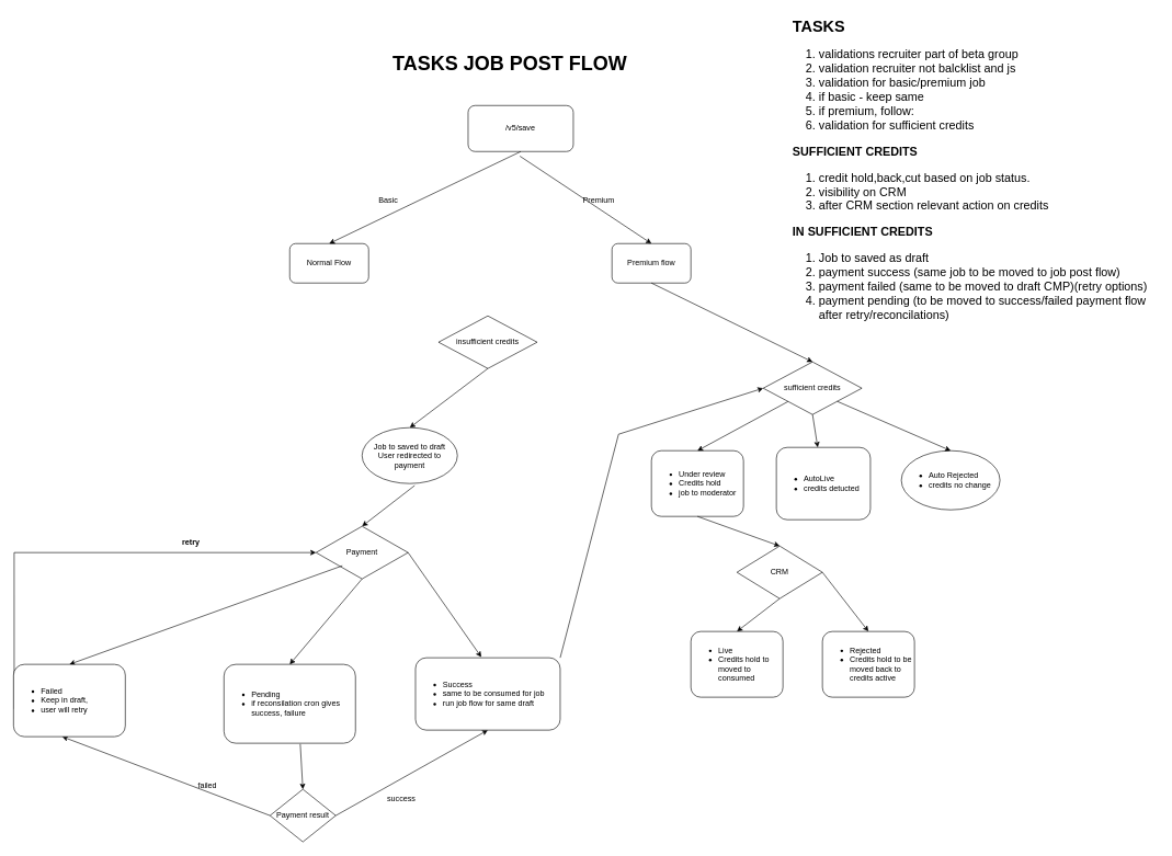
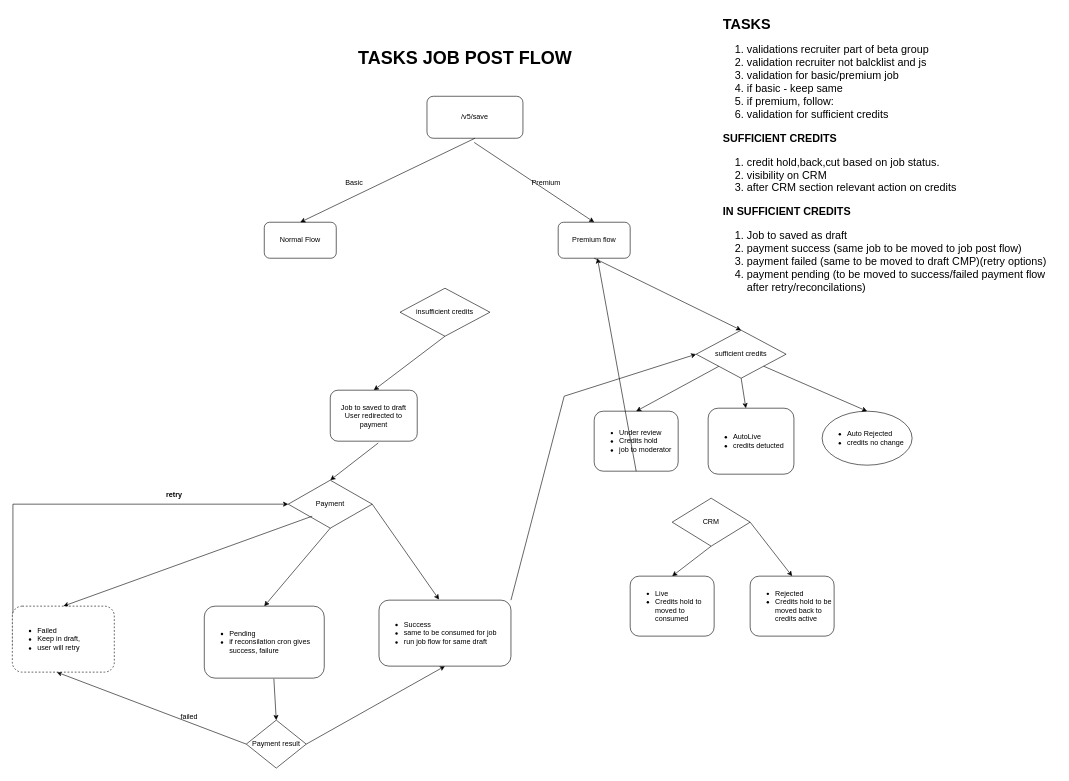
- <mxCell id="26" value="Job to saved to draft&lt;br&gt;User redirected to payment" style="ellipse;whiteSpace=wrap;html=1;" vertex="1" parent="1"><mxGeometry x="550" y="650" width="145" height="85" as="geometry" /></mxCell>
+ <mxCell id="26" value="Job to saved to draft&lt;br&gt;User redirected to payment" style="rounded=1;whiteSpace=wrap;html=1;" vertex="1" parent="1"><mxGeometry x="550" y="650" width="145" height="85" as="geometry" /></mxCell>
- <mxCell id="19" value="" style="endArrow=classic;html=1;rounded=0;entryX=0.5;entryY=0;entryDx=0;entryDy=0;exitX=0.5;exitY=1;exitDx=0;exitDy=0;" edge="1" parent="1" source="7" target="23"><mxGeometry width="50" height="50" relative="1" as="geometry"><mxPoint x="885" y="900" as="sourcePoint" /><mxPoint x="935" y="850" as="targetPoint" /></mxGeometry></mxCell>
+ <mxCell id="19" value="" style="endArrow=classic;html=1;rounded=0;exitX=0.5;exitY=1;exitDx=0;exitDy=0;" edge="1" parent="1" source="7" target="6"><mxGeometry width="50" height="50" relative="1" as="geometry"><mxPoint x="885" y="900" as="sourcePoint" /><mxPoint x="935" y="850" as="targetPoint" /></mxGeometry></mxCell>
- <mxCell id="36" value="&lt;ul&gt;&lt;li&gt;Failed&lt;/li&gt;&lt;li&gt;Keep in draft,&lt;/li&gt;&lt;li&gt;user will retry&lt;/li&gt;&lt;/ul&gt;" style="rounded=1;whiteSpace=wrap;html=1;align=left;" vertex="1" parent="1"><mxGeometry x="20" y="1010" width="170" height="110" as="geometry" /></mxCell>
+ <mxCell id="36" value="&lt;ul&gt;&lt;li&gt;Failed&lt;/li&gt;&lt;li&gt;Keep in draft,&lt;/li&gt;&lt;li&gt;user will retry&lt;/li&gt;&lt;/ul&gt;" style="rounded=1;whiteSpace=wrap;html=1;align=left;dashed=1;" vertex="1" parent="1"><mxGeometry x="20" y="1010" width="170" height="110" as="geometry" /></mxCell>
- <mxCell id="41" value="success&lt;br&gt;" style="text;html=1;strokeColor=none;fillColor=none;align=center;verticalAlign=middle;whiteSpace=wrap;rounded=0;" vertex="1" parent="1"><mxGeometry x="580" y="1200" width="60" height="30" as="geometry" /></mxCell>
